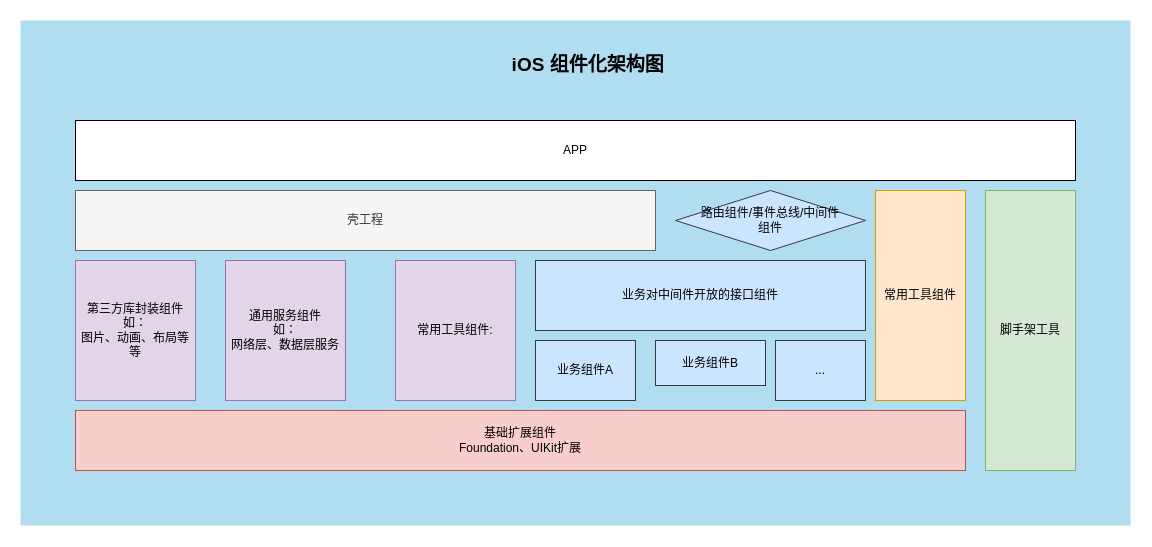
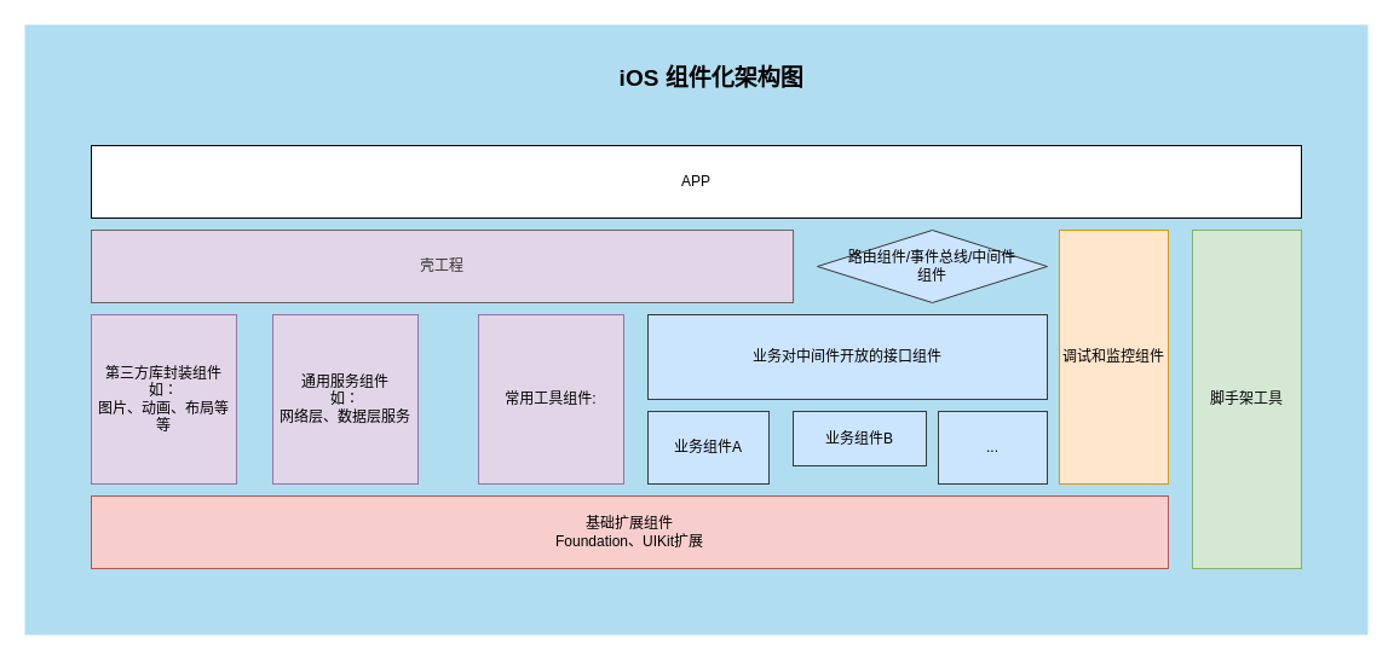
- <mxCell id="8" value="壳工程" style="rounded=0;whiteSpace=wrap;html=1;fillColor=#f5f5f5;strokeColor=#666666;fontColor=#333333;" vertex="1" parent="1"><mxGeometry x="75" y="190" width="580" height="60" as="geometry" /></mxCell>
+ <mxCell id="8" value="壳工程" style="rounded=0;whiteSpace=wrap;html=1;fillColor=#e1d5e7;strokeColor=#666666;fontColor=#333333;" vertex="1" parent="1"><mxGeometry x="75" y="190" width="580" height="60" as="geometry" /></mxCell>
- <mxCell id="15" value="常用工具组件" style="rounded=0;whiteSpace=wrap;html=1;fillColor=#ffe6cc;strokeColor=#d79b00;" vertex="1" parent="1"><mxGeometry x="875" y="190" width="90" height="210" as="geometry" /></mxCell>
+ <mxCell id="15" value="调试和监控组件" style="rounded=0;whiteSpace=wrap;html=1;fillColor=#ffe6cc;strokeColor=#d79b00;" vertex="1" parent="1"><mxGeometry x="875" y="190" width="90" height="210" as="geometry" /></mxCell>
